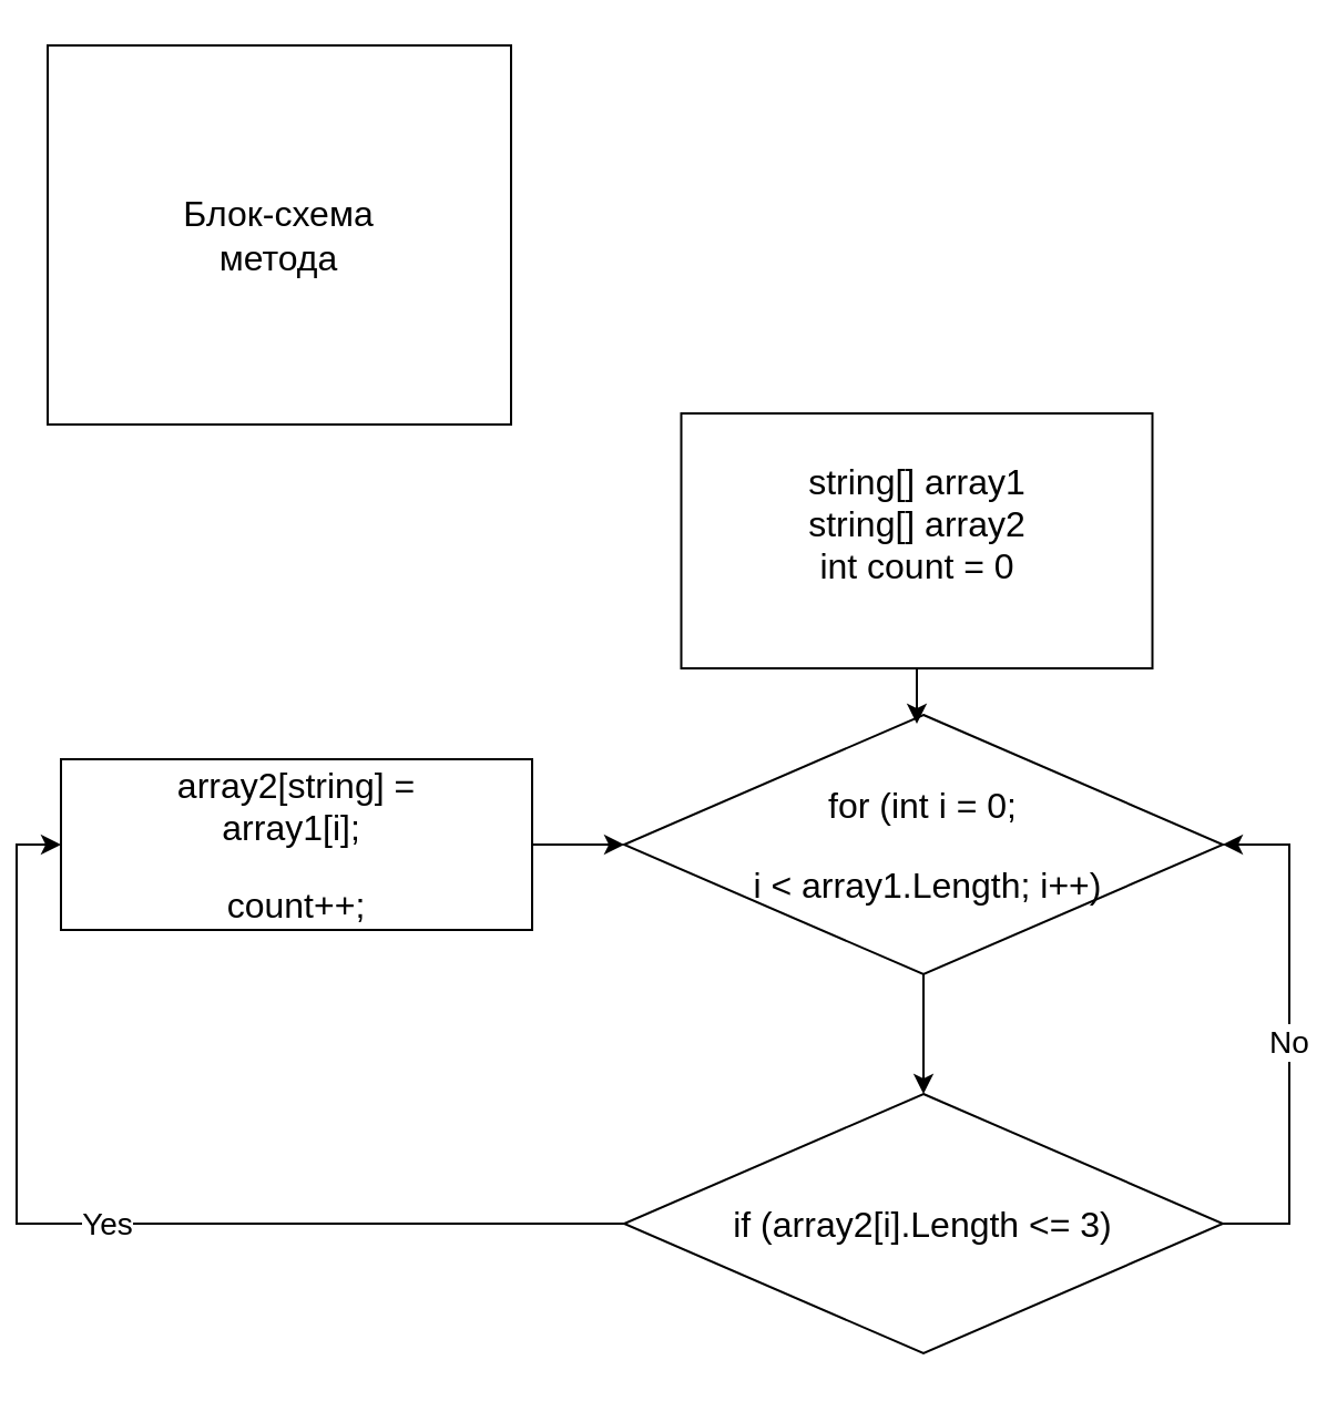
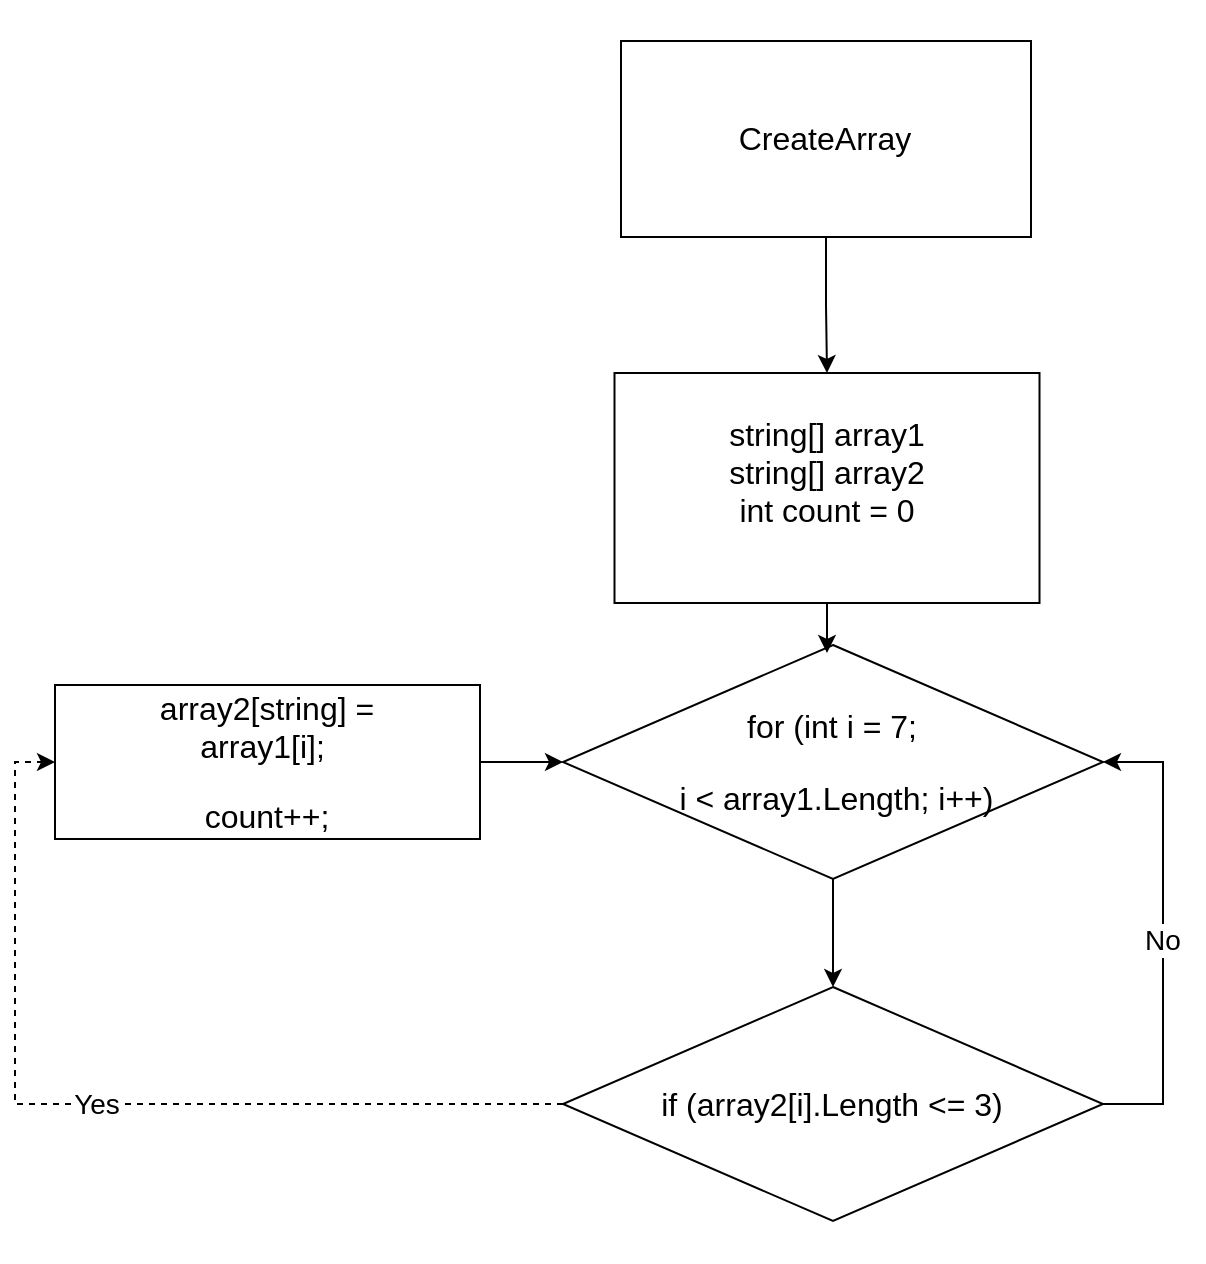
+ <mxCell id="5" value="CreateArray" style="rounded=0;whiteSpace=wrap;html=1;fontSize=16;" parent="1" vertex="1"><mxGeometry x="309" y="20" width="205" height="98" as="geometry" /></mxCell>
- <mxCell id="6" value="&lt;span style=&quot;font-size: 16px;&quot;&gt;Блок-схема &lt;br&gt;метода&lt;/span&gt;" style="rounded=0;whiteSpace=wrap;html=1;" parent="1" vertex="1"><mxGeometry x="20" y="20" width="209" height="171" as="geometry" /></mxCell>
+ <mxCell id="4" style="edgeStyle=orthogonalEdgeStyle;rounded=0;orthogonalLoop=1;jettySize=auto;html=1;exitX=0.5;exitY=1;exitDx=0;exitDy=0;entryX=0.5;entryY=0;entryDx=0;entryDy=0;" edge="1" parent="1" source="5" target="8"><mxGeometry relative="1" as="geometry" /></mxCell>
- <mxCell id="3" value="&lt;p class=&quot;MsoNormal&quot;&gt;for (int i&amp;nbsp;= 0;&lt;/p&gt;&lt;p class=&quot;MsoNormal&quot;&gt;&lt;span style=&quot;background-color: initial;&quot;&gt;&amp;nbsp;i &amp;lt; array1.Length; i++)&lt;/span&gt;&lt;/p&gt;" style="rhombus;whiteSpace=wrap;html=1;fontSize=16;" parent="1" vertex="1"><mxGeometry x="280" y="322" width="270" height="117" as="geometry" /></mxCell>
+ <mxCell id="3" value="&lt;p class=&quot;MsoNormal&quot;&gt;for (int i&amp;nbsp;= 7;&lt;/p&gt;&lt;p class=&quot;MsoNormal&quot;&gt;&lt;span style=&quot;background-color: initial;&quot;&gt;&amp;nbsp;i &amp;lt; array1.Length; i++)&lt;/span&gt;&lt;/p&gt;" style="rhombus;whiteSpace=wrap;html=1;fontSize=16;" parent="1" vertex="1"><mxGeometry x="280" y="322" width="270" height="117" as="geometry" /></mxCell>
- <mxCell id="9" value="Yes" style="edgeStyle=orthogonalEdgeStyle;rounded=0;orthogonalLoop=1;jettySize=auto;html=1;exitX=0;exitY=0.5;exitDx=0;exitDy=0;entryX=0;entryY=0.5;entryDx=0;entryDy=0;fontSize=14;" edge="1" parent="1" source="11" target="13"><mxGeometry x="0.002" relative="1" as="geometry"><mxPoint as="offset" /></mxGeometry></mxCell>
+ <mxCell id="9" value="Yes" style="edgeStyle=orthogonalEdgeStyle;rounded=0;orthogonalLoop=1;jettySize=auto;html=1;exitX=0;exitY=0.5;exitDx=0;exitDy=0;entryX=0;entryY=0.5;entryDx=0;entryDy=0;fontSize=14;dashed=1;" edge="1" parent="1" source="11" target="13"><mxGeometry x="0.002" relative="1" as="geometry"><mxPoint as="offset" /></mxGeometry></mxCell>
